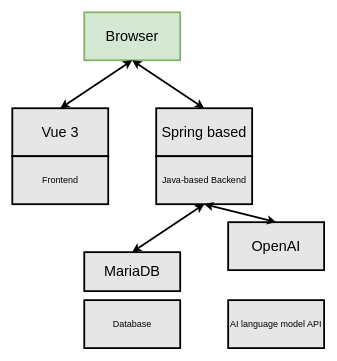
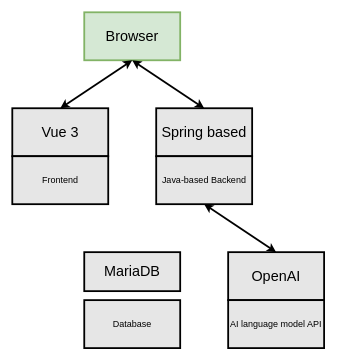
- <mxCell id="7" value="" style="endArrow=classic;startArrow=classic;html=1;rounded=0;exitX=0.5;exitY=0;exitDx=0;exitDy=0;strokeWidth=3;entryX=0.5;entryY=1;entryDx=0;entryDy=0;" parent="1" source="3" target="11" edge="1"><mxGeometry width="50" height="50" relative="1" as="geometry"><mxPoint x="410" y="400" as="sourcePoint" /><mxPoint x="380" y="370" as="targetPoint" /></mxGeometry></mxCell>
- <mxCell id="12" value="&lt;div style=&quot;font-size: 24px;&quot;&gt;OpenAI&lt;br&gt;&lt;/div&gt;" style="rounded=0;whiteSpace=wrap;html=1;strokeWidth=3;fontSize=24;fillColor=#E6E6E6;" vertex="1" parent="1"><mxGeometry x="380" y="370" width="160" height="80" as="geometry" /></mxCell>
+ <mxCell id="12" value="&lt;div style=&quot;font-size: 24px;&quot;&gt;OpenAI&lt;br&gt;&lt;/div&gt;" style="rounded=0;whiteSpace=wrap;html=1;strokeWidth=3;fontSize=24;fillColor=#E6E6E6;" vertex="1" parent="1"><mxGeometry x="380" y="420" width="160" height="80" as="geometry" /></mxCell>
